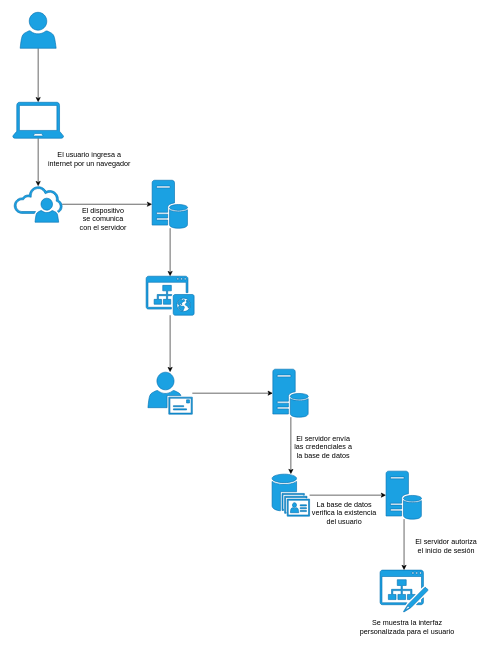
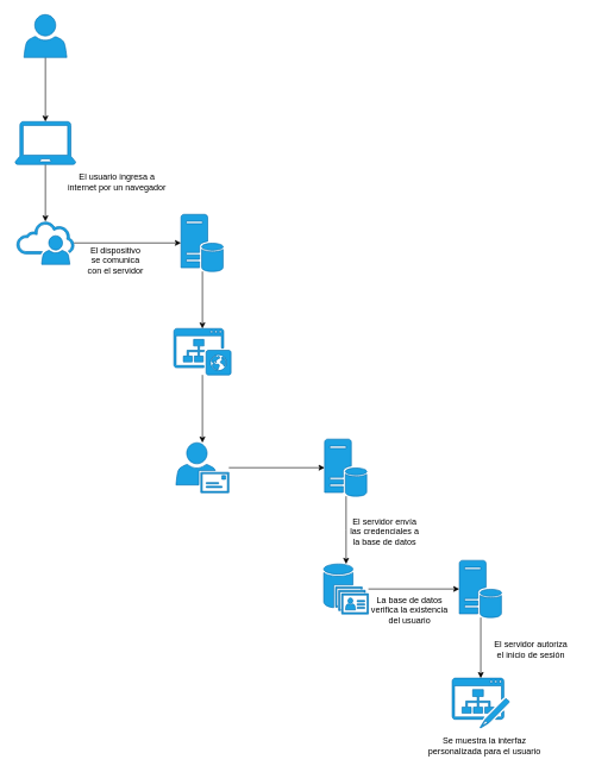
- <mxCell id="19" value="El usuario ingresa a&lt;br&gt;internet por un navegador" style="text;html=1;align=center;verticalAlign=middle;resizable=0;points=[];autosize=1;" vertex="1" parent="1"><mxGeometry x="73" y="250" width="150" height="30" as="geometry" /></mxCell>
+ <mxCell id="19" value="El usuario ingresa a&lt;br&gt;internet por un navegador" style="text;html=1;align=center;verticalAlign=middle;resizable=0;points=[];autosize=1;" vertex="1" parent="1"><mxGeometry x="88" y="240" width="150" height="30" as="geometry" /></mxCell>
- <mxCell id="20" value="El dispositivo&lt;br&gt;se comunica&lt;br&gt;con el servidor" style="text;html=1;align=center;verticalAlign=middle;resizable=0;points=[];autosize=1;" vertex="1" parent="1"><mxGeometry x="126" y="340" width="90" height="50" as="geometry" /></mxCell>
+ <mxCell id="20" value="El dispositivo&lt;br&gt;se comunica&lt;br&gt;con el servidor" style="text;html=1;align=center;verticalAlign=middle;resizable=0;points=[];autosize=1;" vertex="1" parent="1"><mxGeometry x="116" y="340" width="90" height="50" as="geometry" /></mxCell>
